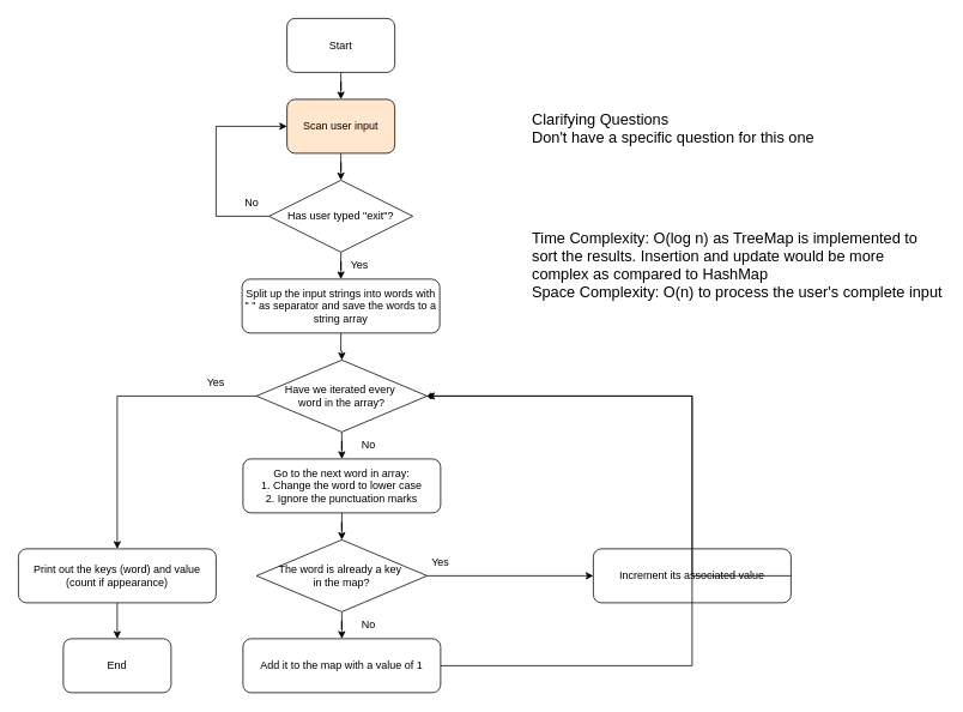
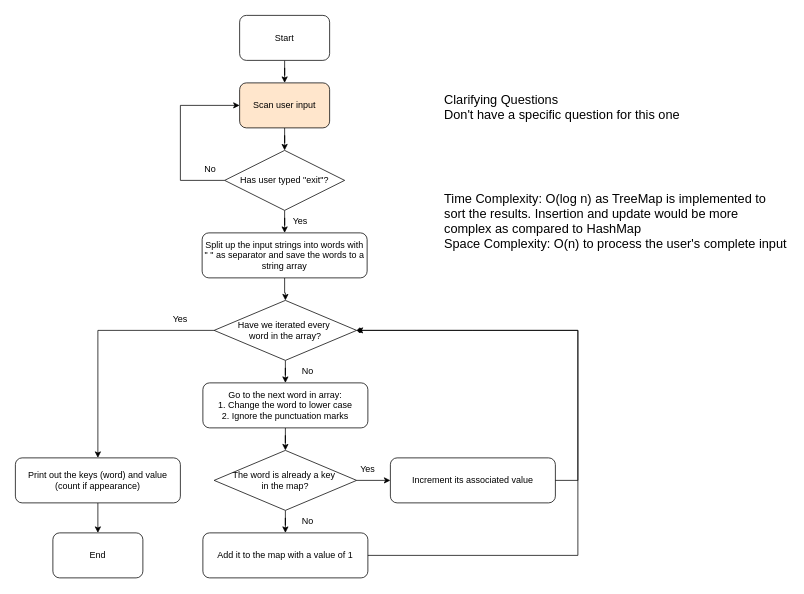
- <mxCell id="19" value="Increment its associated value" style="rounded=1;whiteSpace=wrap;html=1;" parent="1" vertex="1"><mxGeometry x="660" y="610" width="220" height="60" as="geometry" /></mxCell>
+ <mxCell id="19" value="Increment its associated value" style="rounded=1;whiteSpace=wrap;html=1;" parent="1" vertex="1"><mxGeometry x="520" y="610" width="220" height="60" as="geometry" /></mxCell>
